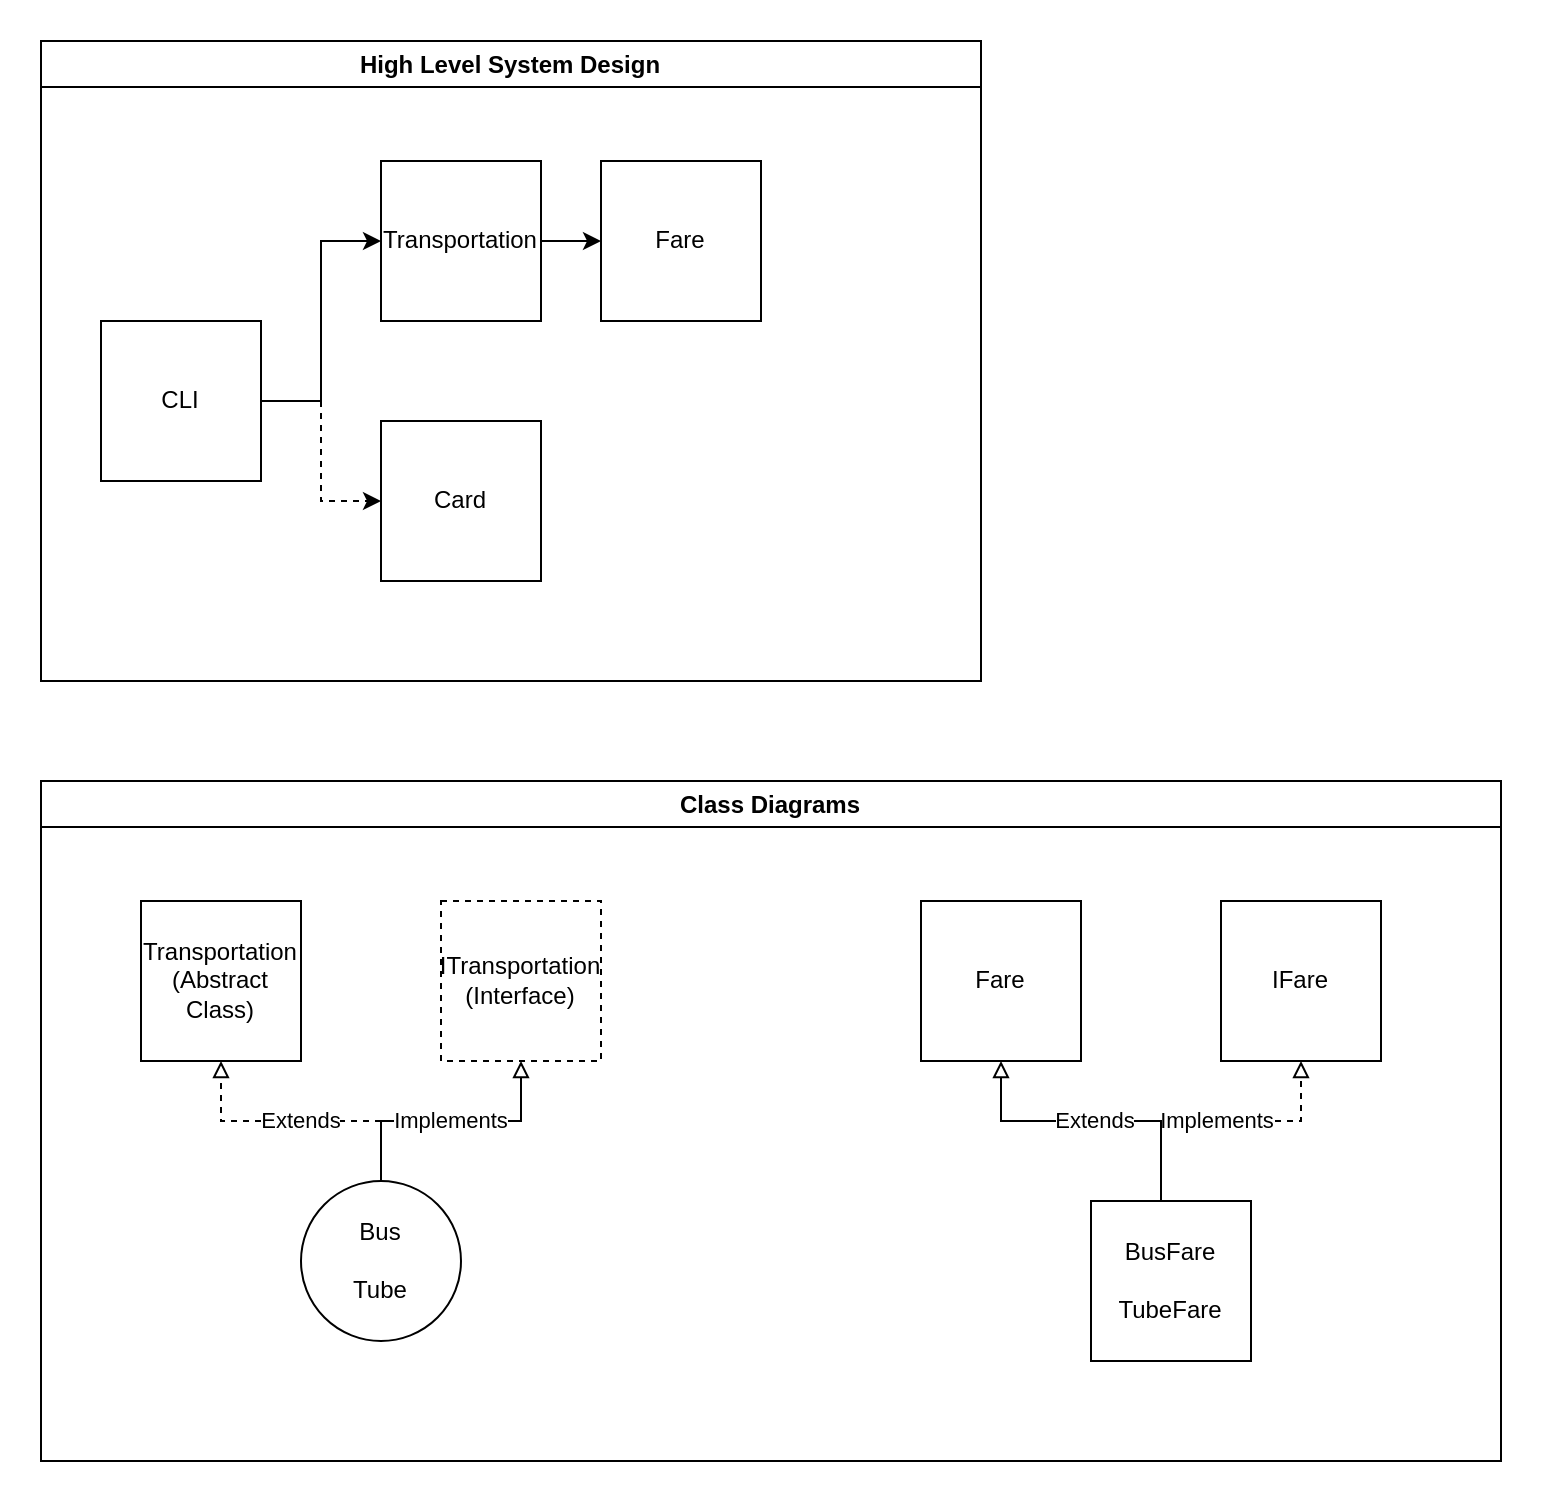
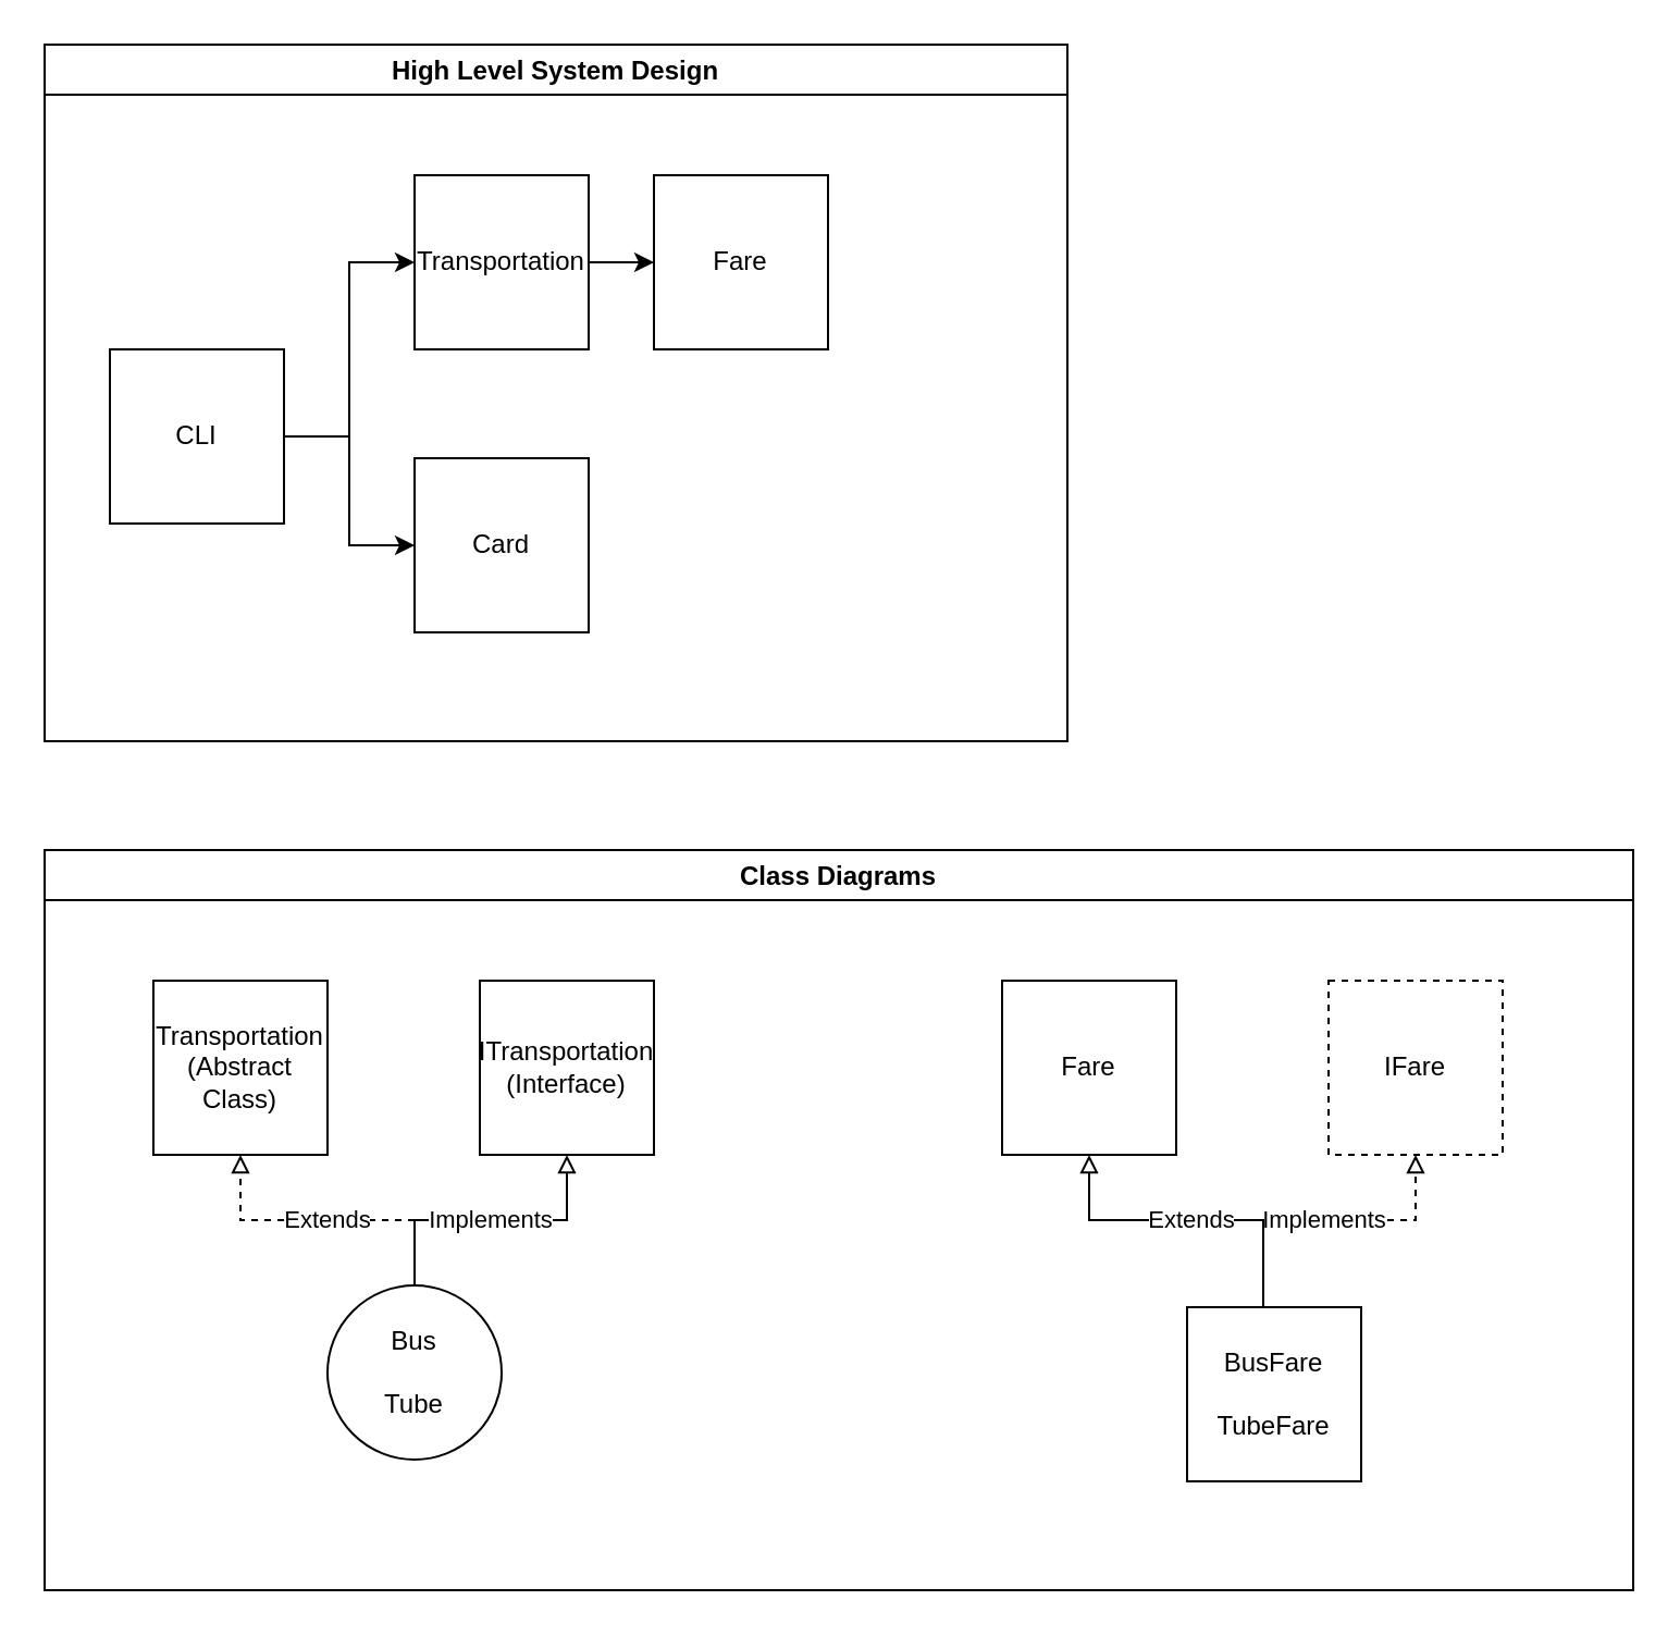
- <mxCell id="9" style="edgeStyle=orthogonalEdgeStyle;rounded=0;orthogonalLoop=1;jettySize=auto;html=1;dashed=1;" edge="1" source="4" target="5" parent="2"><mxGeometry relative="1" as="geometry" /></mxCell>
+ <mxCell id="9" style="edgeStyle=orthogonalEdgeStyle;rounded=0;orthogonalLoop=1;jettySize=auto;html=1;" edge="1" source="4" target="5" parent="2"><mxGeometry relative="1" as="geometry" /></mxCell>
- <mxCell id="16" value="&lt;div&gt;ITransportation&lt;/div&gt;&lt;div&gt;(Interface)&lt;/div&gt;" style="whiteSpace=wrap;html=1;aspect=fixed;dashed=1;" vertex="1" parent="10"><mxGeometry x="200" y="60" width="80" height="80" as="geometry" /></mxCell>
+ <mxCell id="16" value="&lt;div&gt;ITransportation&lt;/div&gt;&lt;div&gt;(Interface)&lt;/div&gt;" style="whiteSpace=wrap;html=1;aspect=fixed;" vertex="1" parent="10"><mxGeometry x="200" y="60" width="80" height="80" as="geometry" /></mxCell>
- <mxCell id="18" value="IFare" style="whiteSpace=wrap;html=1;aspect=fixed;" vertex="1" parent="10"><mxGeometry x="590" y="60" width="80" height="80" as="geometry" /></mxCell>
+ <mxCell id="18" value="IFare" style="whiteSpace=wrap;html=1;aspect=fixed;dashed=1;" vertex="1" parent="10"><mxGeometry x="590" y="60" width="80" height="80" as="geometry" /></mxCell>
